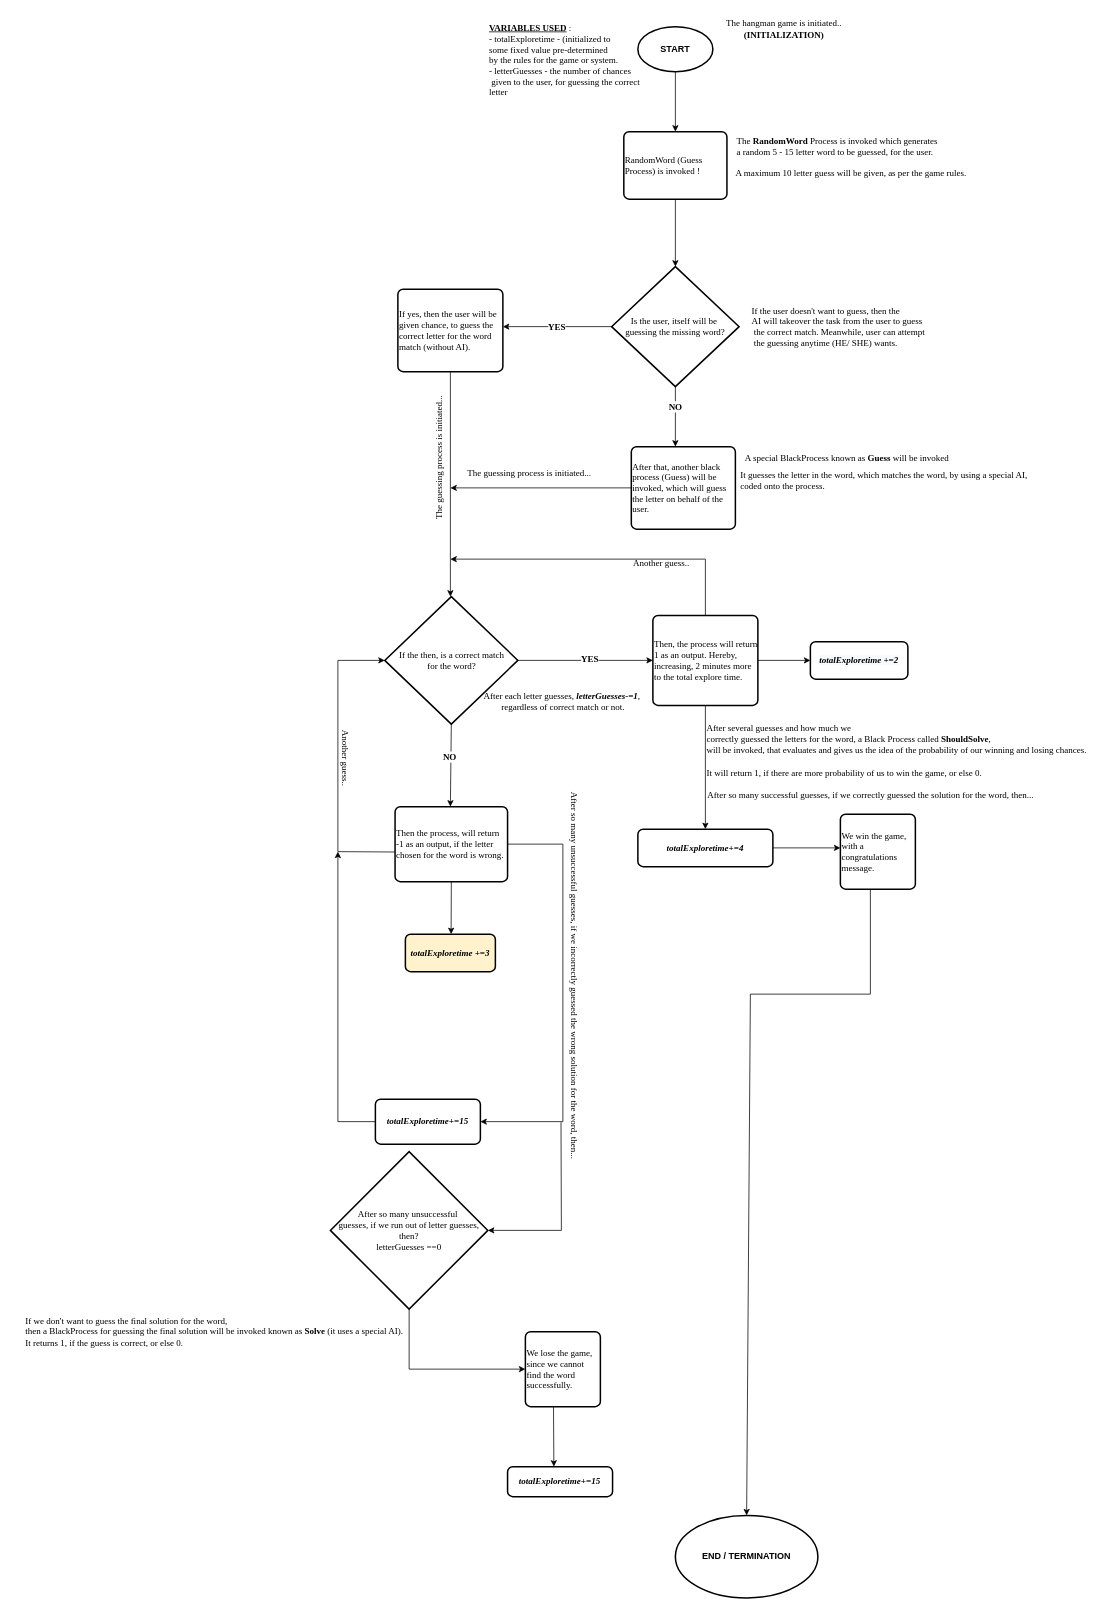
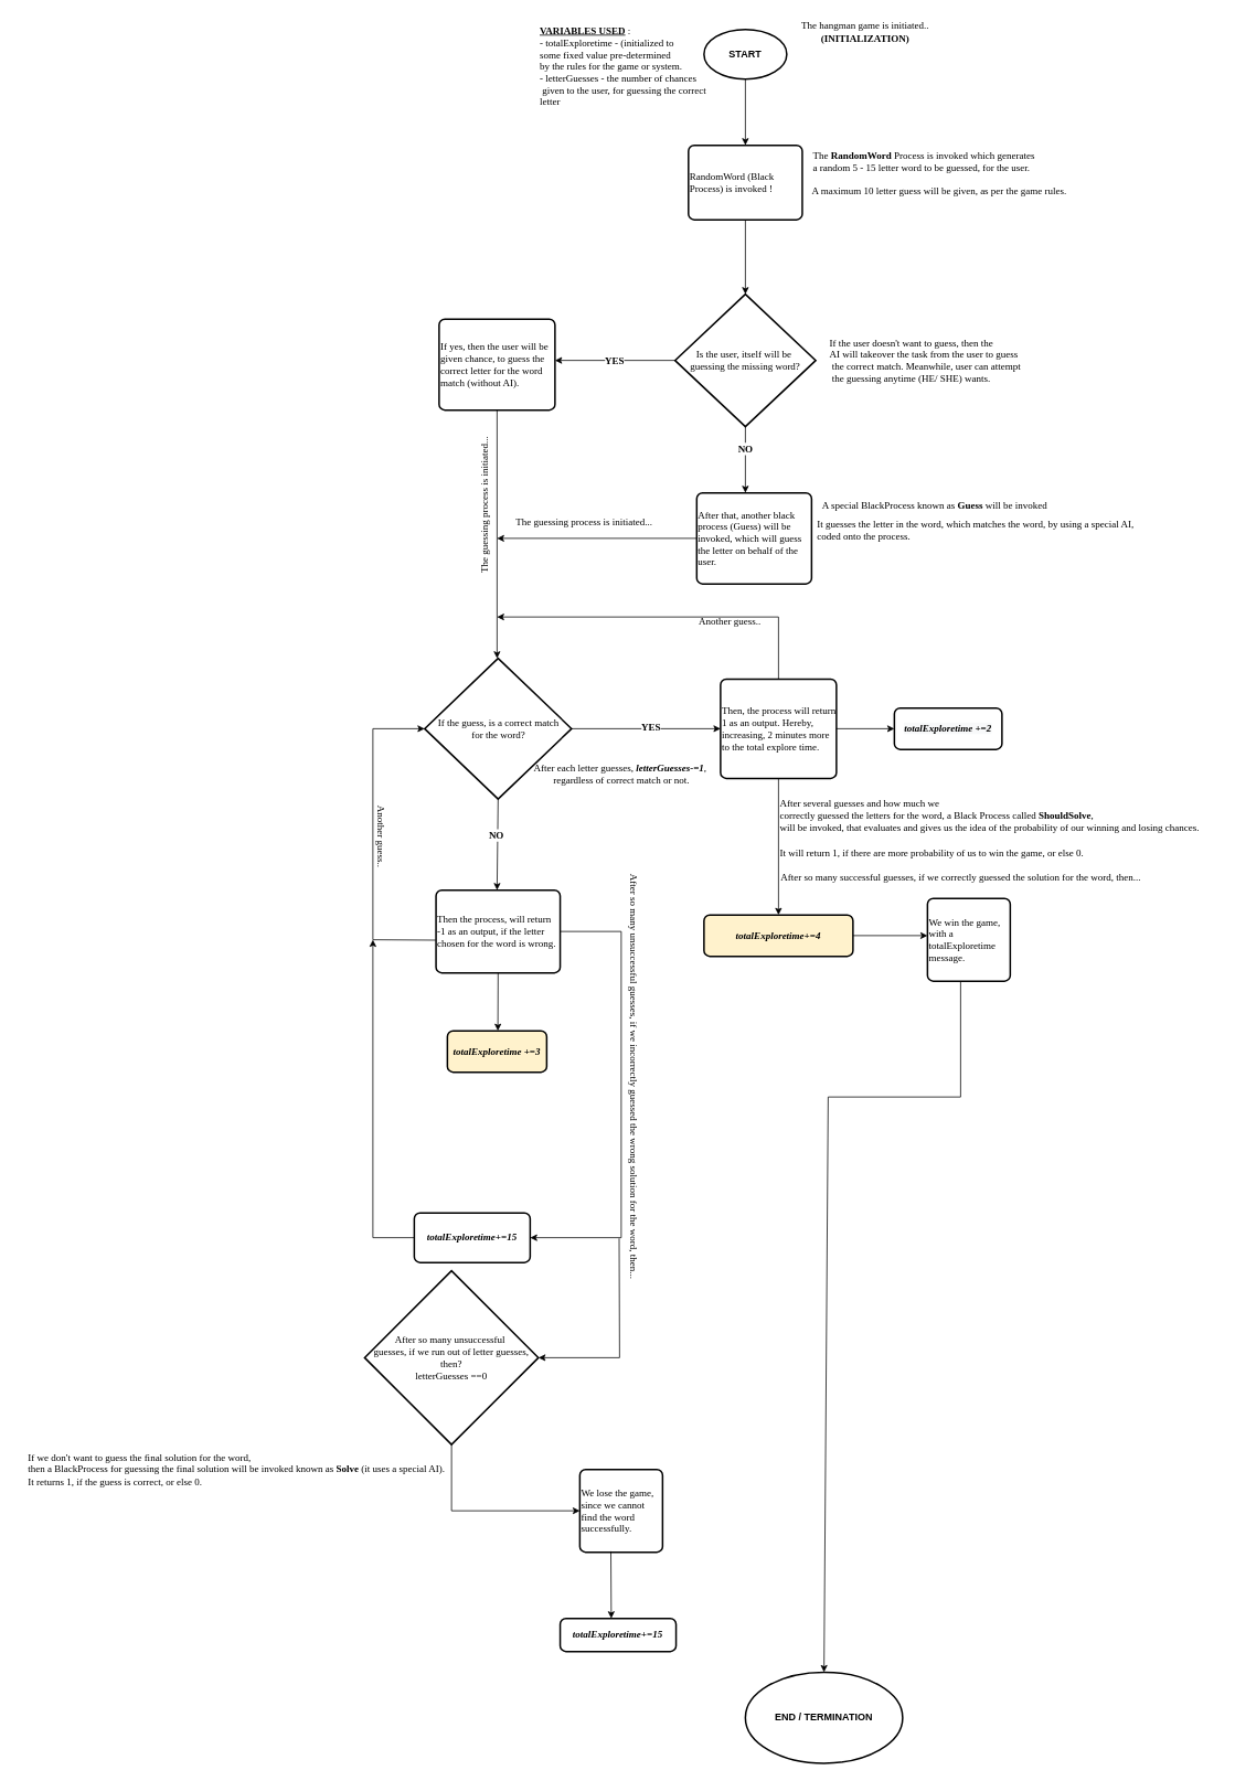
- <mxCell id="6" value="RandomWord (Guess Process) is invoked !" style="rounded=1;whiteSpace=wrap;html=1;absoluteArcSize=1;arcSize=14;strokeWidth=2;fontFamily=Times New Roman;fontSize=12;align=left;" vertex="1" parent="1"><mxGeometry x="831.25" y="175" width="137.5" height="90" as="geometry" /></mxCell>
+ <mxCell id="6" value="RandomWord (Black Process) is invoked !" style="rounded=1;whiteSpace=wrap;html=1;absoluteArcSize=1;arcSize=14;strokeWidth=2;fontFamily=Times New Roman;fontSize=12;align=left;" vertex="1" parent="1"><mxGeometry x="831.25" y="175" width="137.5" height="90" as="geometry" /></mxCell>
- <mxCell id="24" value="If the then, is a correct match&lt;br&gt;for the word?" style="strokeWidth=2;html=1;shape=mxgraph.flowchart.decision;whiteSpace=wrap;fontFamily=Times New Roman;fontSize=12;" vertex="1" parent="1"><mxGeometry x="512.5" y="795" width="177.5" height="170" as="geometry" /></mxCell>
+ <mxCell id="24" value="If the guess, is a correct match&lt;br&gt;for the word?" style="strokeWidth=2;html=1;shape=mxgraph.flowchart.decision;whiteSpace=wrap;fontFamily=Times New Roman;fontSize=12;" vertex="1" parent="1"><mxGeometry x="512.5" y="795" width="177.5" height="170" as="geometry" /></mxCell>
- <mxCell id="45" value="&lt;i&gt;&lt;b&gt;totalExploretime+=4&lt;/b&gt;&lt;/i&gt;" style="rounded=1;whiteSpace=wrap;html=1;absoluteArcSize=1;arcSize=14;strokeWidth=2;fontFamily=Times New Roman;fontSize=12;" vertex="1" parent="1"><mxGeometry x="850" y="1105" width="180" height="50" as="geometry" /></mxCell>
+ <mxCell id="45" value="&lt;i&gt;&lt;b&gt;totalExploretime+=4&lt;/b&gt;&lt;/i&gt;" style="rounded=1;whiteSpace=wrap;html=1;absoluteArcSize=1;arcSize=14;strokeWidth=2;fontFamily=Times New Roman;fontSize=12;fillColor=#fff2cc;" vertex="1" parent="1"><mxGeometry x="850" y="1105" width="180" height="50" as="geometry" /></mxCell>
- <mxCell id="48" value="We win the game,&lt;br&gt;with a congratulations message." style="rounded=1;whiteSpace=wrap;html=1;absoluteArcSize=1;arcSize=14;strokeWidth=2;fontFamily=Times New Roman;fontSize=12;align=left;" vertex="1" parent="1"><mxGeometry x="1120" y="1085" width="100" height="100" as="geometry" /></mxCell>
+ <mxCell id="48" value="We win the game,&lt;br&gt;with a totalExploretime message." style="rounded=1;whiteSpace=wrap;html=1;absoluteArcSize=1;arcSize=14;strokeWidth=2;fontFamily=Times New Roman;fontSize=12;align=left;" vertex="1" parent="1"><mxGeometry x="1120" y="1085" width="100" height="100" as="geometry" /></mxCell>
